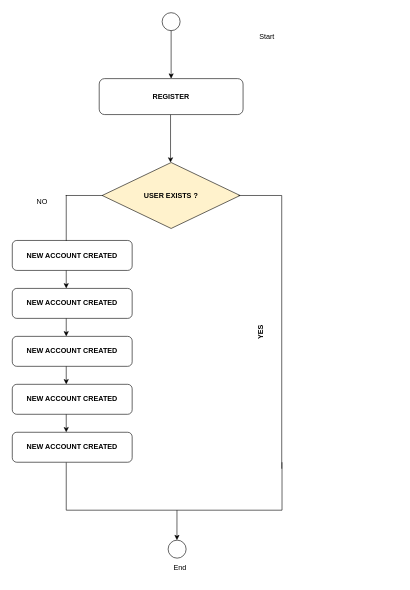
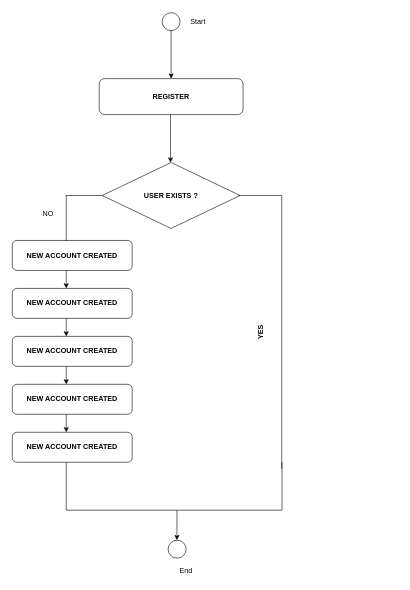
- <mxCell id="13" value="Start" style="text;html=1;strokeColor=none;fillColor=none;align=center;verticalAlign=middle;whiteSpace=wrap;rounded=0;" vertex="1" parent="1"><mxGeometry x="415" y="45" width="60" height="30" as="geometry" /></mxCell>
+ <mxCell id="13" value="Start" style="text;html=1;strokeColor=none;fillColor=none;align=center;verticalAlign=middle;whiteSpace=wrap;rounded=0;" vertex="1" parent="1"><mxGeometry x="300" y="20" width="60" height="30" as="geometry" /></mxCell>
- <mxCell id="6" value="&lt;p align=&quot;center&quot; class=&quot;MsoNormal&quot;&gt;&lt;b&gt;USER EXISTS ?&lt;/b&gt;&lt;/p&gt;" style="rhombus;whiteSpace=wrap;html=1;fillColor=#fff2cc;" vertex="1" parent="1"><mxGeometry x="170" y="270" width="230" height="110" as="geometry" /></mxCell>
+ <mxCell id="6" value="&lt;p align=&quot;center&quot; class=&quot;MsoNormal&quot;&gt;&lt;b&gt;USER EXISTS ?&lt;/b&gt;&lt;/p&gt;" style="rhombus;whiteSpace=wrap;html=1;" vertex="1" parent="1"><mxGeometry x="170" y="270" width="230" height="110" as="geometry" /></mxCell>
- <mxCell id="14" value="NO" style="text;html=1;strokeColor=none;fillColor=none;align=center;verticalAlign=middle;whiteSpace=wrap;rounded=0;" vertex="1" parent="1"><mxGeometry x="40" y="320" width="60" height="30" as="geometry" /></mxCell>
+ <mxCell id="14" value="NO" style="text;html=1;strokeColor=none;fillColor=none;align=center;verticalAlign=middle;whiteSpace=wrap;rounded=0;" vertex="1" parent="1"><mxGeometry x="50" y="340" width="60" height="30" as="geometry" /></mxCell>
- <mxCell id="12" value="End" style="text;html=1;strokeColor=none;fillColor=none;align=center;verticalAlign=middle;whiteSpace=wrap;rounded=0;" vertex="1" parent="1"><mxGeometry x="270" y="931" width="60" height="30" as="geometry" /></mxCell>
+ <mxCell id="12" value="End" style="text;html=1;strokeColor=none;fillColor=none;align=center;verticalAlign=middle;whiteSpace=wrap;rounded=0;" vertex="1" parent="1"><mxGeometry x="280" y="936" width="60" height="30" as="geometry" /></mxCell>
